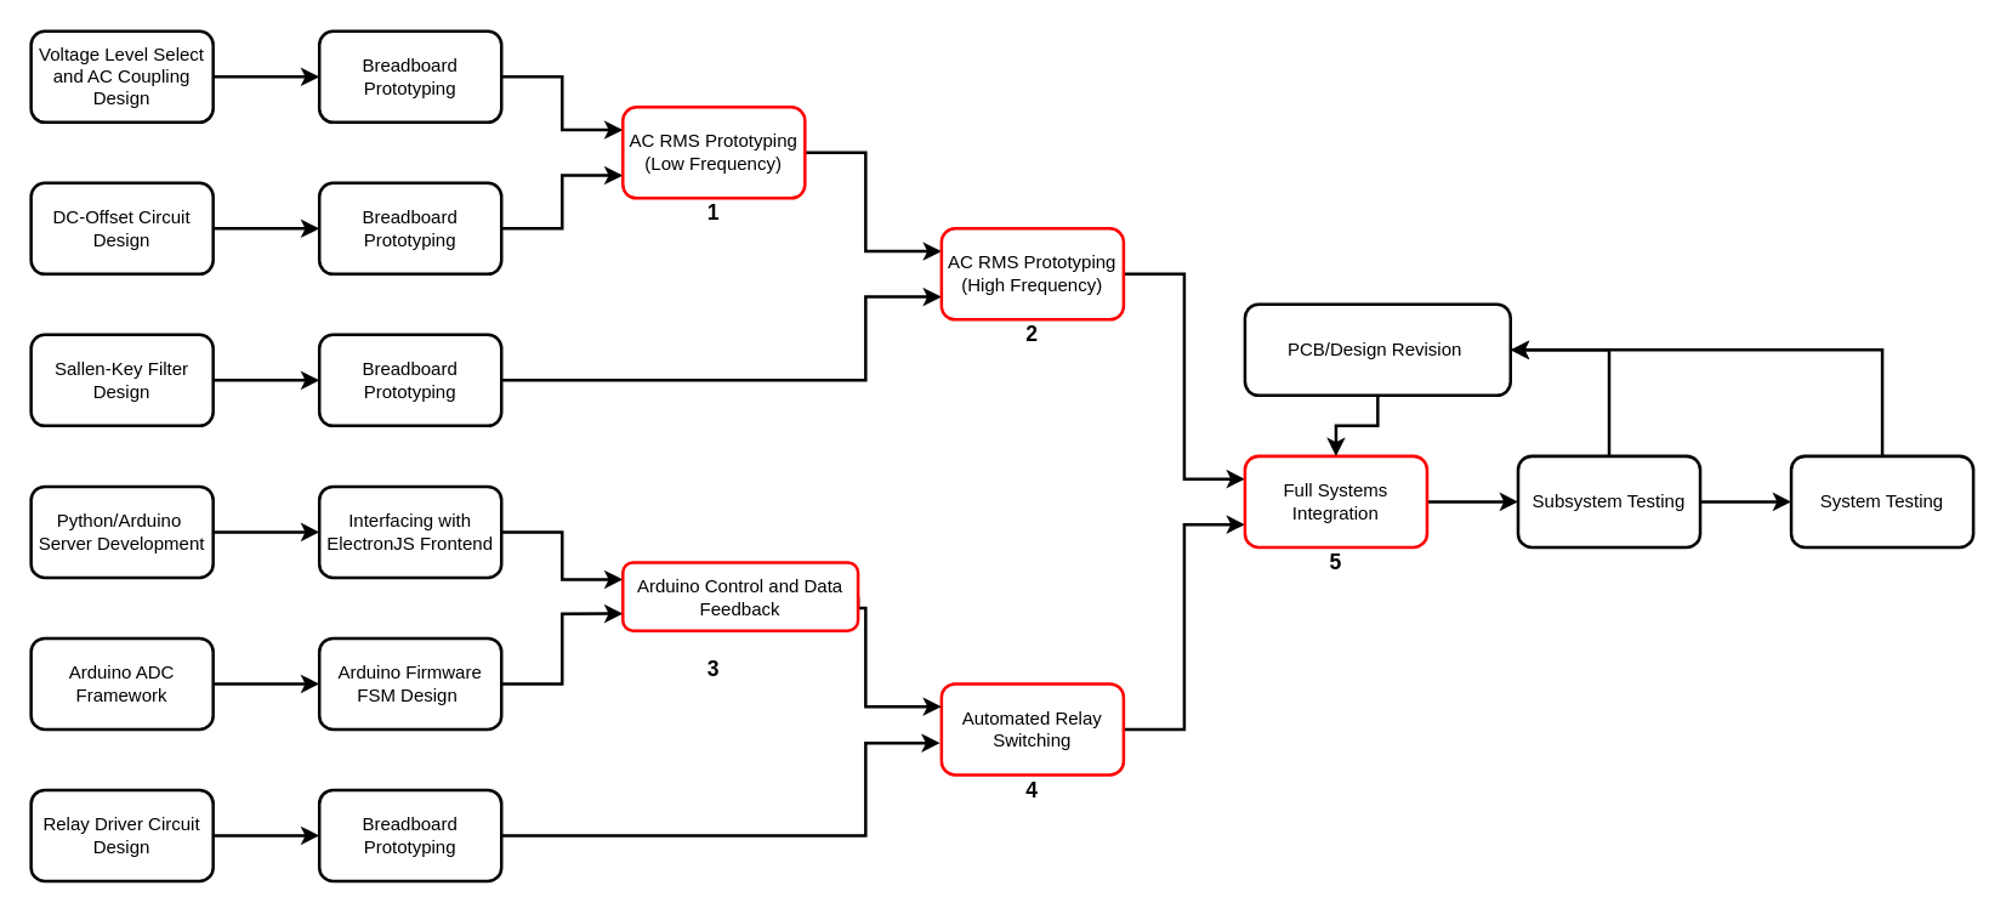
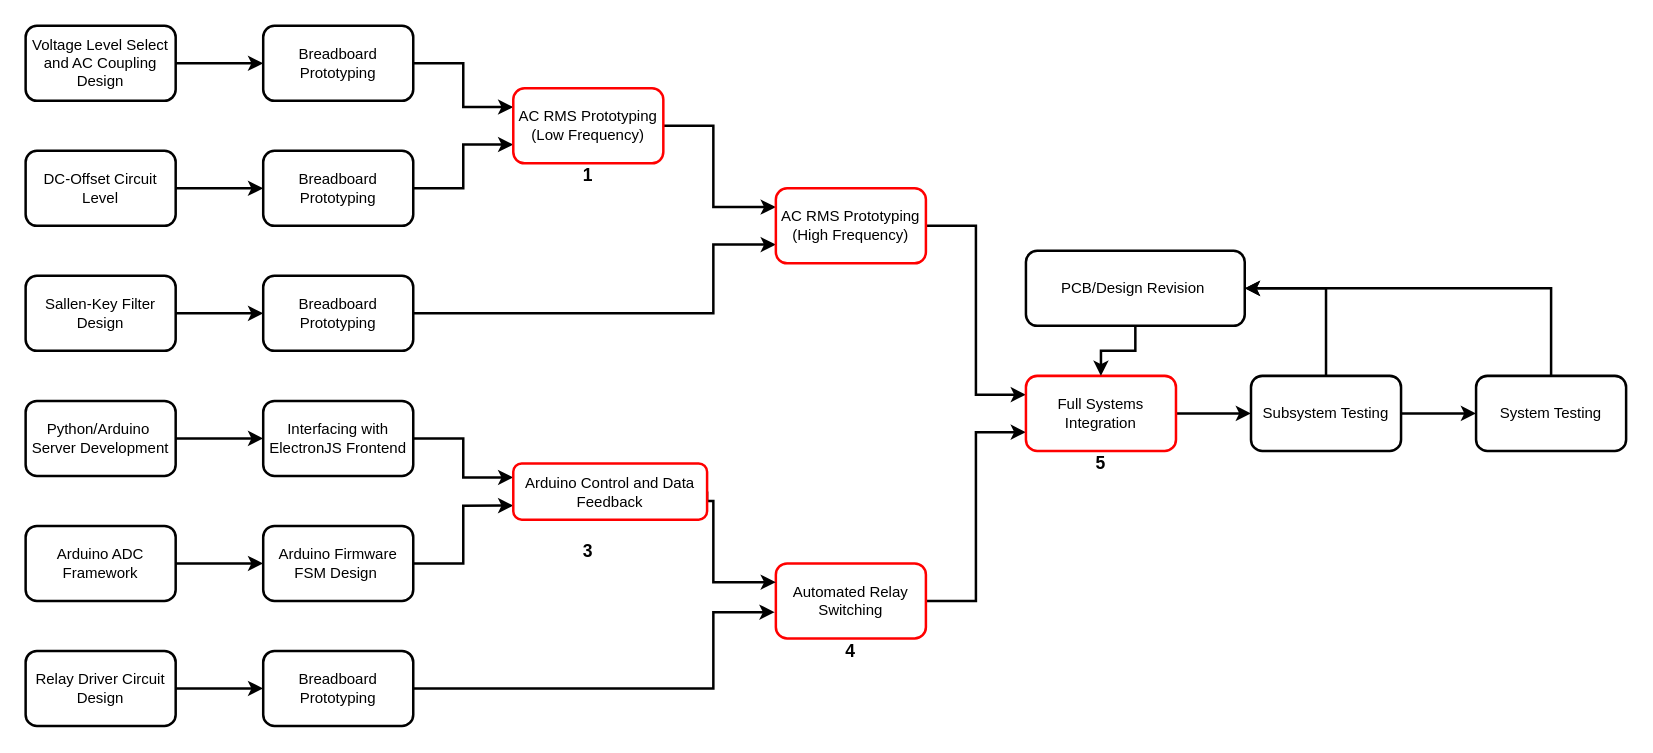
- <mxCell id="13" value="DC-Offset Circuit Design" style="rounded=1;whiteSpace=wrap;html=1;strokeWidth=2;" parent="1" vertex="1"><mxGeometry x="20" y="120" width="120" height="60" as="geometry" /></mxCell>
+ <mxCell id="13" value="DC-Offset Circuit Level" style="rounded=1;whiteSpace=wrap;html=1;strokeWidth=2;" parent="1" vertex="1"><mxGeometry x="20" y="120" width="120" height="60" as="geometry" /></mxCell>
- <mxCell id="44" value="&lt;b&gt;&lt;font style=&quot;font-size: 14px&quot;&gt;2&lt;/font&gt;&lt;/b&gt;" style="text;html=1;strokeColor=none;fillColor=none;align=center;verticalAlign=middle;whiteSpace=wrap;rounded=0;" vertex="1" parent="1"><mxGeometry x="660" y="210" width="40" height="20" as="geometry" /></mxCell>
